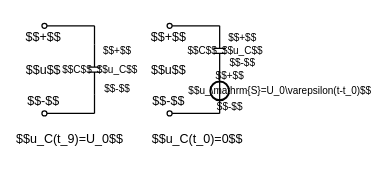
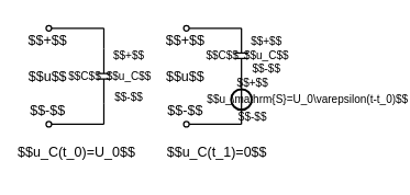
- <mxCell id="31" value="$$u_C(t_9)=U_0$$" style="text;html=1;align=center;verticalAlign=middle;resizable=1;points=[];autosize=1;strokeColor=none;fillColor=none;fontSize=10;movable=1;rotatable=1;deletable=1;editable=1;connectable=1;" vertex="1" parent="1"><mxGeometry x="20" y="100" width="69" height="20" as="geometry" /></mxCell>
+ <mxCell id="31" value="$$u_C(t_0)=U_0$$" style="text;html=1;align=center;verticalAlign=middle;resizable=1;points=[];autosize=1;strokeColor=none;fillColor=none;fontSize=10;movable=1;rotatable=1;deletable=1;editable=1;connectable=1;" vertex="1" parent="1"><mxGeometry x="20" y="100" width="69" height="20" as="geometry" /></mxCell>
- <mxCell id="32" value="$$u_C(t_0)=0$$" style="text;html=1;align=center;verticalAlign=middle;resizable=1;points=[];autosize=1;strokeColor=none;fillColor=none;fontSize=10;movable=1;rotatable=1;deletable=1;editable=1;connectable=1;" vertex="1" parent="1"><mxGeometry x="123" y="100" width="67" height="20" as="geometry" /></mxCell>
+ <mxCell id="32" value="$$u_C(t_1)=0$$" style="text;html=1;align=center;verticalAlign=middle;resizable=1;points=[];autosize=1;strokeColor=none;fillColor=none;fontSize=10;movable=1;rotatable=1;deletable=1;editable=1;connectable=1;" vertex="1" parent="1"><mxGeometry x="123" y="100" width="67" height="20" as="geometry" /></mxCell>
